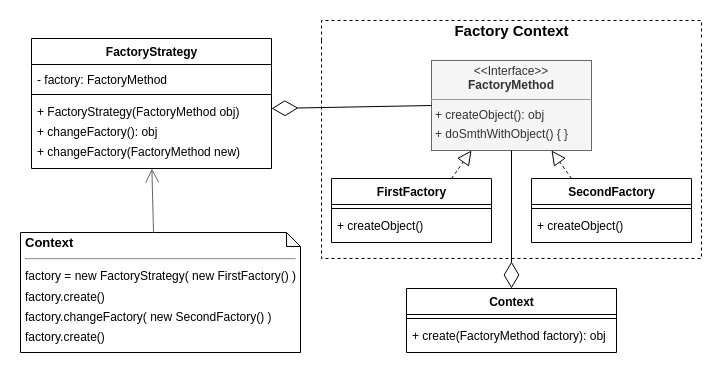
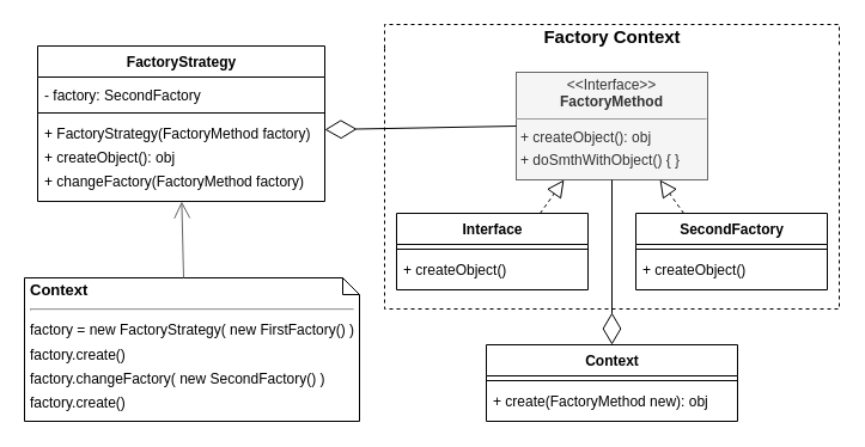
- <mxCell id="17" value="- factory: FactoryMethod" style="text;strokeColor=none;fillColor=none;align=left;verticalAlign=top;spacingLeft=4;spacingRight=4;overflow=hidden;rotatable=0;points=[[0,0.5],[1,0.5]];portConstraint=eastwest;spacingTop=2;" parent="16" vertex="1"><mxGeometry y="26" width="240" height="26" as="geometry" /></mxCell>
+ <mxCell id="17" value="- factory: SecondFactory" style="text;strokeColor=none;fillColor=none;align=left;verticalAlign=top;spacingLeft=4;spacingRight=4;overflow=hidden;rotatable=0;points=[[0,0.5],[1,0.5]];portConstraint=eastwest;spacingTop=2;" parent="16" vertex="1"><mxGeometry y="26" width="240" height="26" as="geometry" /></mxCell>
- <mxCell id="19" value="+ FactoryStrategy(FactoryMethod obj)" style="text;strokeColor=none;fillColor=none;align=left;verticalAlign=top;spacingLeft=4;spacingRight=4;overflow=hidden;rotatable=0;points=[[0,0.5],[1,0.5]];portConstraint=eastwest;" parent="16" vertex="1"><mxGeometry y="60" width="240" height="20" as="geometry" /></mxCell>
+ <mxCell id="19" value="+ FactoryStrategy(FactoryMethod factory)" style="text;strokeColor=none;fillColor=none;align=left;verticalAlign=top;spacingLeft=4;spacingRight=4;overflow=hidden;rotatable=0;points=[[0,0.5],[1,0.5]];portConstraint=eastwest;" parent="16" vertex="1"><mxGeometry y="60" width="240" height="20" as="geometry" /></mxCell>
- <mxCell id="20" value="+ changeFactory(): obj" style="text;strokeColor=none;fillColor=none;align=left;verticalAlign=top;spacingLeft=4;spacingRight=4;overflow=hidden;rotatable=0;points=[[0,0.5],[1,0.5]];portConstraint=eastwest;" parent="16" vertex="1"><mxGeometry y="80" width="240" height="20" as="geometry" /></mxCell>
+ <mxCell id="20" value="+ createObject(): obj" style="text;strokeColor=none;fillColor=none;align=left;verticalAlign=top;spacingLeft=4;spacingRight=4;overflow=hidden;rotatable=0;points=[[0,0.5],[1,0.5]];portConstraint=eastwest;" parent="16" vertex="1"><mxGeometry y="80" width="240" height="20" as="geometry" /></mxCell>
- <mxCell id="21" value="+ changeFactory(FactoryMethod new)" style="text;strokeColor=none;fillColor=none;align=left;verticalAlign=top;spacingLeft=4;spacingRight=4;overflow=hidden;rotatable=0;points=[[0,0.5],[1,0.5]];portConstraint=eastwest;" parent="16" vertex="1"><mxGeometry y="100" width="240" height="30" as="geometry" /></mxCell>
+ <mxCell id="21" value="+ changeFactory(FactoryMethod factory)" style="text;strokeColor=none;fillColor=none;align=left;verticalAlign=top;spacingLeft=4;spacingRight=4;overflow=hidden;rotatable=0;points=[[0,0.5],[1,0.5]];portConstraint=eastwest;" parent="16" vertex="1"><mxGeometry y="100" width="240" height="30" as="geometry" /></mxCell>
- <mxCell id="3" value="FirstFactory" style="swimlane;fontStyle=1;align=center;verticalAlign=top;childLayout=stackLayout;horizontal=1;startSize=26;horizontalStack=0;resizeParent=1;resizeParentMax=0;resizeLast=0;collapsible=0;marginBottom=0;rounded=0;shadow=0;glass=0;comic=0;strokeWidth=1;fontSize=12;labelBackgroundColor=none;fillColor=#ffffff;html=1;" parent="2" vertex="1"><mxGeometry x="10" y="158" width="160" height="64" as="geometry" /></mxCell>
+ <mxCell id="3" value="Interface" style="swimlane;fontStyle=1;align=center;verticalAlign=top;childLayout=stackLayout;horizontal=1;startSize=26;horizontalStack=0;resizeParent=1;resizeParentMax=0;resizeLast=0;collapsible=0;marginBottom=0;rounded=0;shadow=0;glass=0;comic=0;strokeWidth=1;fontSize=12;labelBackgroundColor=none;fillColor=#ffffff;html=1;" parent="2" vertex="1"><mxGeometry x="10" y="158" width="160" height="64" as="geometry" /></mxCell>
- <mxCell id="24" value="+ create(FactoryMethod factory): obj" style="text;strokeColor=none;fillColor=none;align=left;verticalAlign=top;spacingLeft=4;spacingRight=4;overflow=hidden;rotatable=0;points=[[0,0.5],[1,0.5]];portConstraint=eastwest;" parent="22" vertex="1"><mxGeometry y="34" width="210" height="30" as="geometry" /></mxCell>
+ <mxCell id="24" value="+ create(FactoryMethod new): obj" style="text;strokeColor=none;fillColor=none;align=left;verticalAlign=top;spacingLeft=4;spacingRight=4;overflow=hidden;rotatable=0;points=[[0,0.5],[1,0.5]];portConstraint=eastwest;" parent="22" vertex="1"><mxGeometry y="34" width="210" height="30" as="geometry" /></mxCell>
